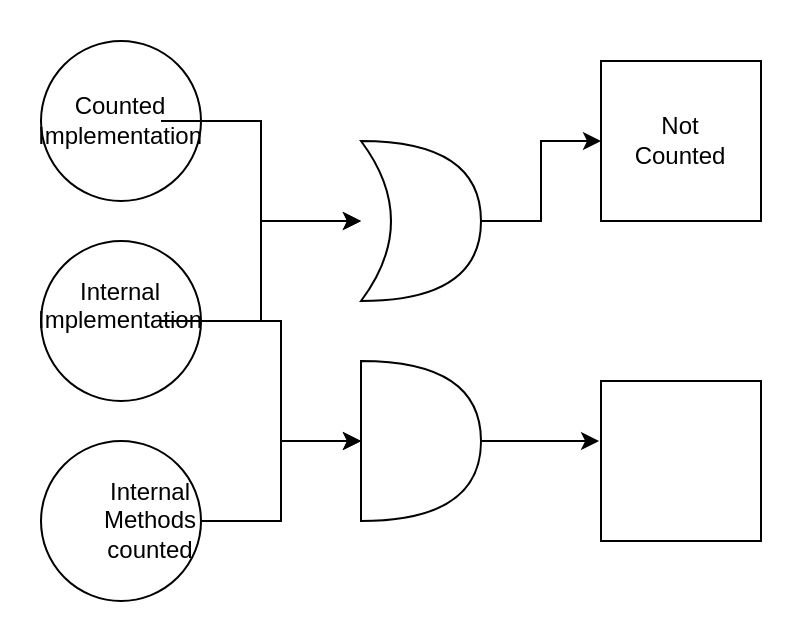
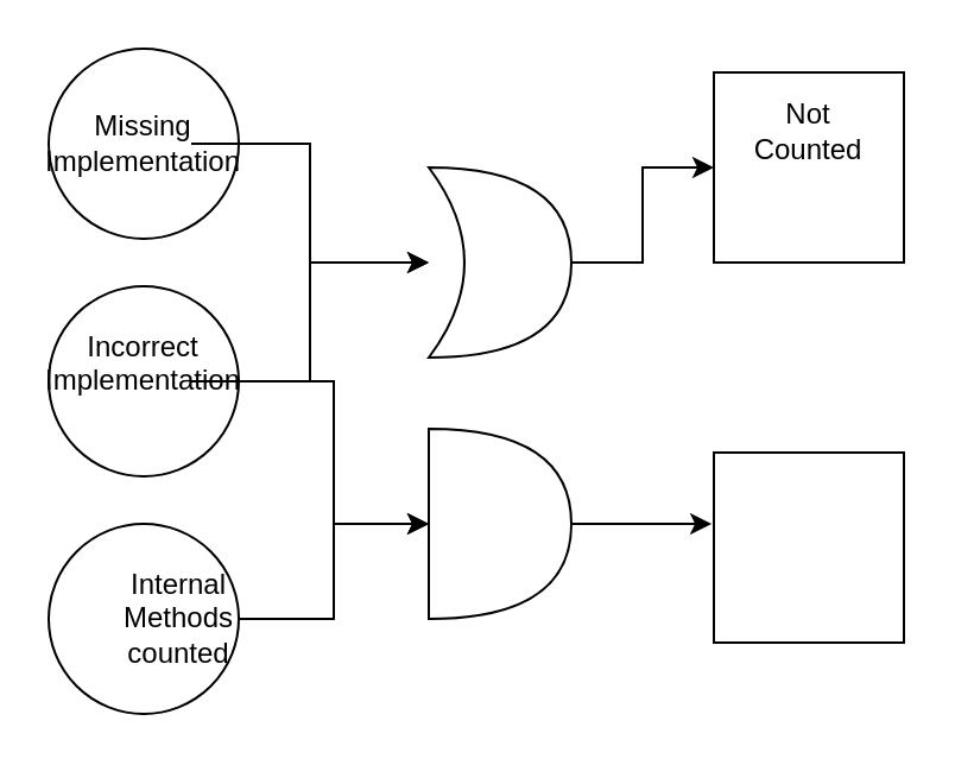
- <mxCell id="4" value="&lt;div&gt;&lt;br&gt;&lt;/div&gt;&lt;div&gt;Counted Implementation&lt;/div&gt;&lt;div&gt;&lt;br&gt;&lt;/div&gt;" style="text;html=1;strokeColor=none;fillColor=none;align=center;verticalAlign=middle;whiteSpace=wrap;rounded=0;" vertex="1" parent="1"><mxGeometry x="40" y="50" width="40" height="20" as="geometry" /></mxCell>
+ <mxCell id="4" value="&lt;div&gt;&lt;br&gt;&lt;/div&gt;&lt;div&gt;Missing Implementation&lt;/div&gt;&lt;div&gt;&lt;br&gt;&lt;/div&gt;" style="text;html=1;strokeColor=none;fillColor=none;align=center;verticalAlign=middle;whiteSpace=wrap;rounded=0;" vertex="1" parent="1"><mxGeometry x="40" y="50" width="40" height="20" as="geometry" /></mxCell>
- <mxCell id="18" value="Not Counted" style="text;html=1;strokeColor=none;fillColor=none;align=center;verticalAlign=middle;whiteSpace=wrap;rounded=0;" vertex="1" parent="1"><mxGeometry x="320" y="60" width="40" height="20" as="geometry" /></mxCell>
+ <mxCell id="18" value="Not Counted" style="text;html=1;strokeColor=none;fillColor=none;align=center;verticalAlign=middle;whiteSpace=wrap;rounded=0;" vertex="1" parent="1"><mxGeometry x="320" y="45" width="40" height="20" as="geometry" /></mxCell>
- <mxCell id="10" value="&lt;div&gt;Internal Implementation&lt;/div&gt;&lt;div&gt;&lt;br&gt;&lt;/div&gt;" style="text;html=1;strokeColor=none;fillColor=none;align=center;verticalAlign=middle;whiteSpace=wrap;rounded=0;" vertex="1" parent="1"><mxGeometry x="40" y="150" width="40" height="20" as="geometry" /></mxCell>
+ <mxCell id="10" value="&lt;div&gt;Incorrect Implementation&lt;/div&gt;&lt;div&gt;&lt;br&gt;&lt;/div&gt;" style="text;html=1;strokeColor=none;fillColor=none;align=center;verticalAlign=middle;whiteSpace=wrap;rounded=0;" vertex="1" parent="1"><mxGeometry x="40" y="150" width="40" height="20" as="geometry" /></mxCell>
